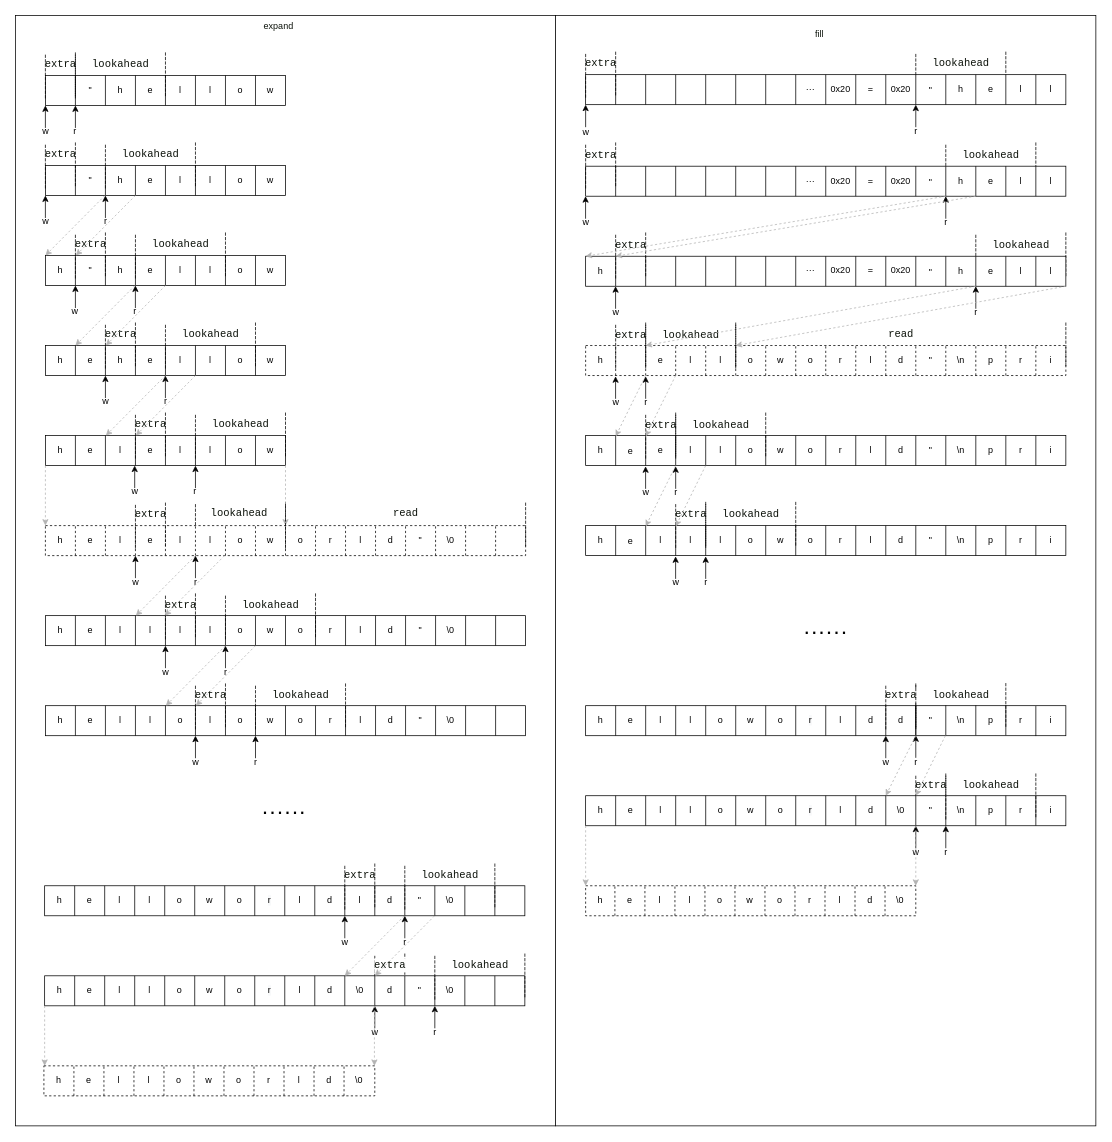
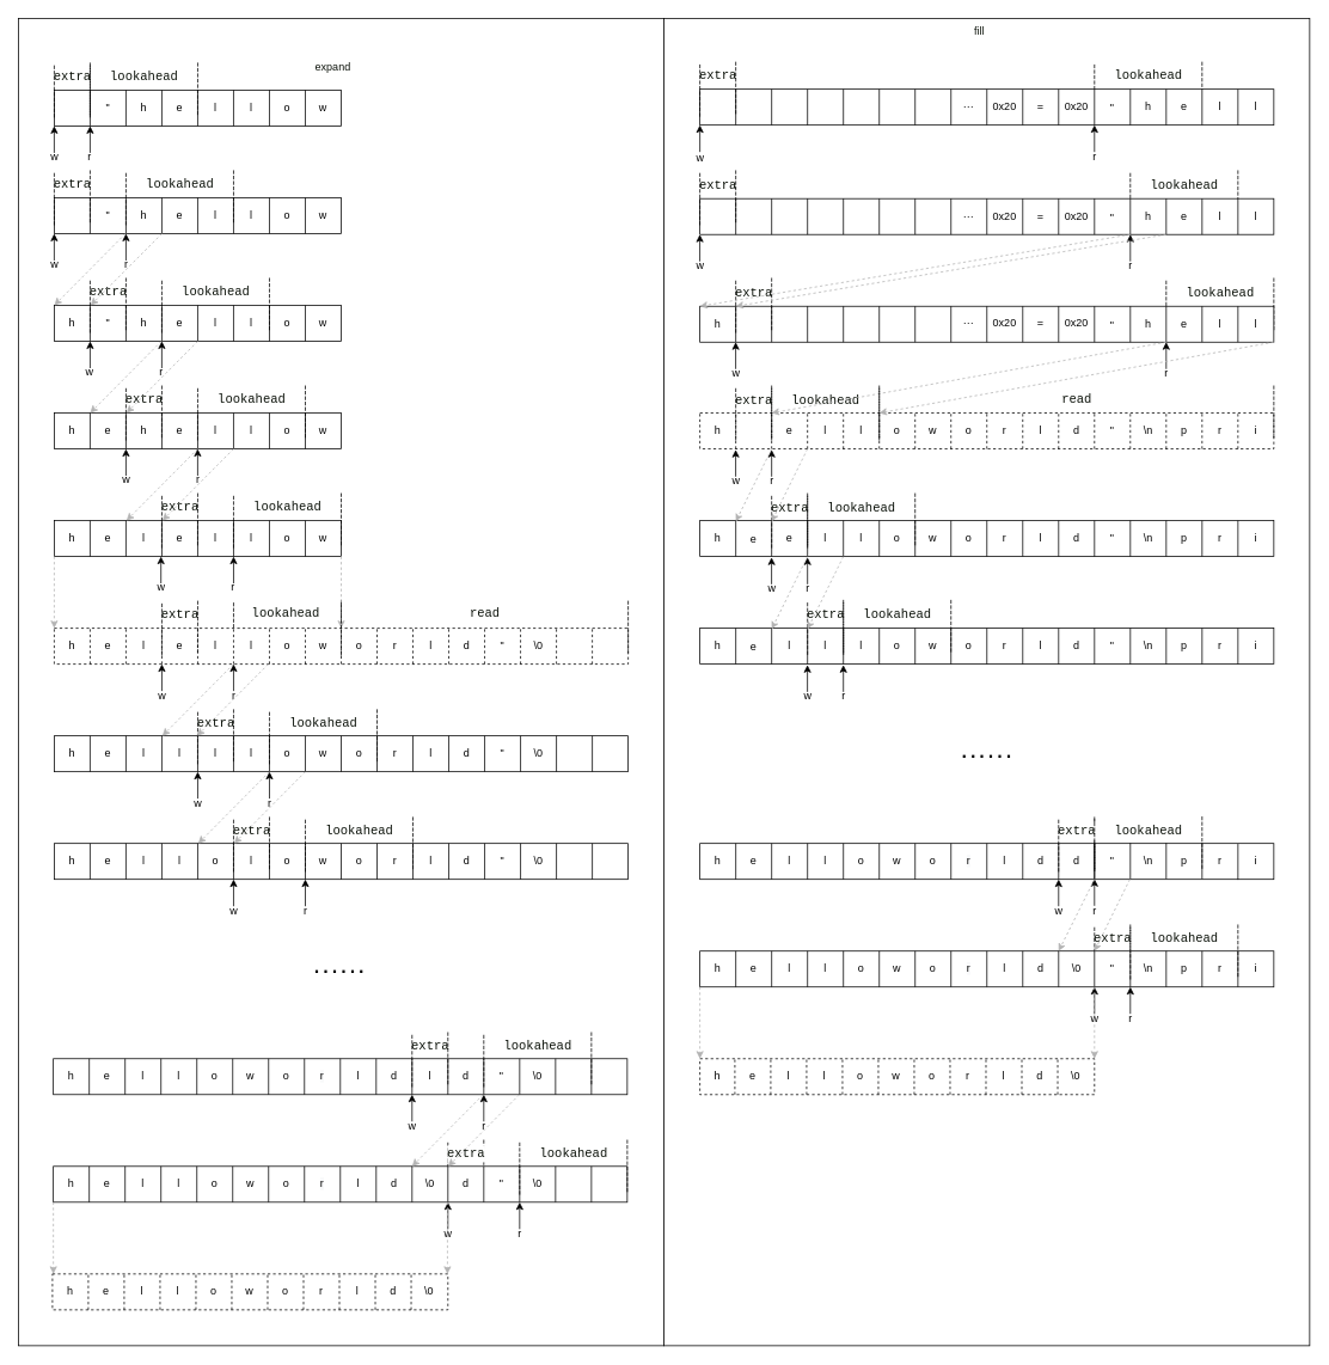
- <mxCell id="354" value="expand" style="text;html=1;strokeColor=none;fillColor=none;align=center;verticalAlign=middle;whiteSpace=wrap;rounded=0;labelBackgroundColor=default;fontColor=#0C120A;" parent="1" vertex="1"><mxGeometry x="341" y="20" width="60" height="30" as="geometry" /></mxCell>
+ <mxCell id="354" value="expand" style="text;html=1;strokeColor=none;fillColor=none;align=center;verticalAlign=middle;whiteSpace=wrap;rounded=0;labelBackgroundColor=default;fontColor=#0C120A;" parent="1" vertex="1"><mxGeometry x="341" y="60" width="60" height="30" as="geometry" /></mxCell>
- <mxCell id="355" value="fill" style="text;html=1;strokeColor=none;fillColor=none;align=center;verticalAlign=middle;whiteSpace=wrap;rounded=0;labelBackgroundColor=default;fontColor=#0C120A;" parent="1" vertex="1"><mxGeometry x="1061.5" y="30" width="60" height="30" as="geometry" /></mxCell>
+ <mxCell id="355" value="fill" style="text;html=1;strokeColor=none;fillColor=none;align=center;verticalAlign=middle;whiteSpace=wrap;rounded=0;labelBackgroundColor=default;fontColor=#0C120A;" parent="1" vertex="1"><mxGeometry x="1061.5" y="20" width="60" height="30" as="geometry" /></mxCell>
